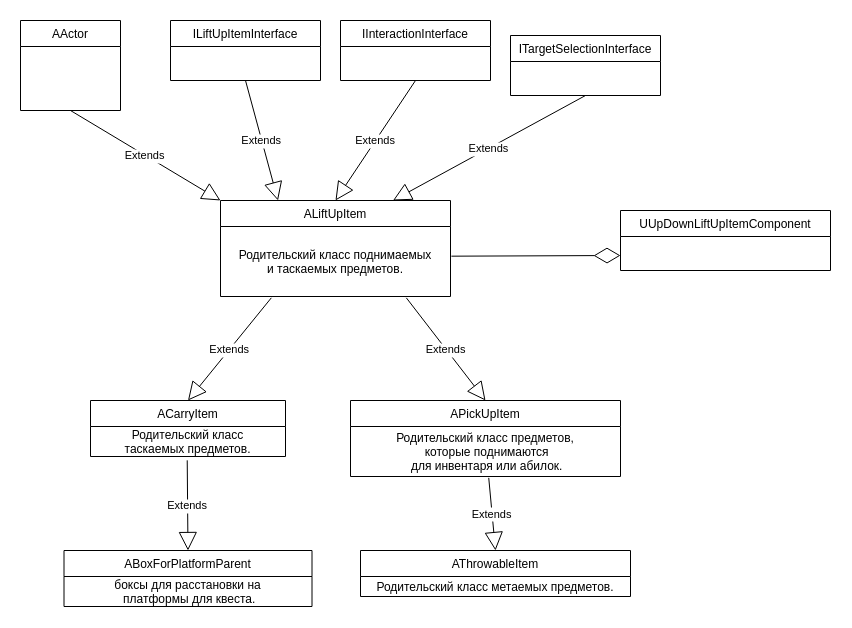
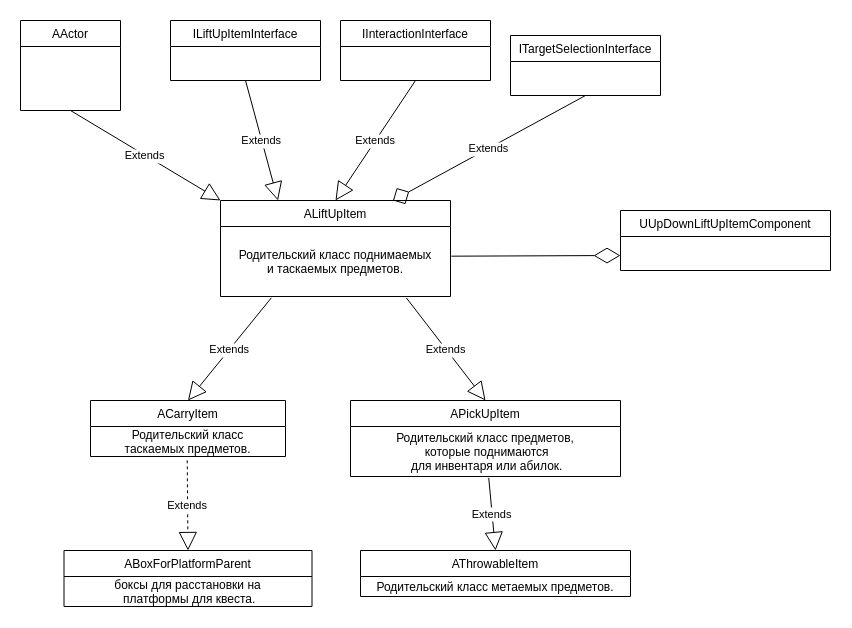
- <mxCell id="11" value="Extends" style="endArrow=block;endSize=16;endFill=0;startFill=1;anchorPointDirection=1;fixDash=0;metaEdit=0;entryX=0.75;entryY=0;entryDx=0;entryDy=0;fontStyle=0;exitX=0.5;exitY=1;exitDx=0;exitDy=0;" edge="1" parent="1" source="5" target="6"><mxGeometry width="160" relative="1" as="geometry"><mxPoint x="600" y="80" as="sourcePoint" /><mxPoint x="230" y="260.986" as="targetPoint" /></mxGeometry></mxCell>
+ <mxCell id="11" value="Extends" style="endArrow=diamond;endSize=16;endFill=0;startFill=1;anchorPointDirection=1;fixDash=0;metaEdit=0;entryX=0.75;entryY=0;entryDx=0;entryDy=0;fontStyle=0;exitX=0.5;exitY=1;exitDx=0;exitDy=0;" edge="1" parent="1" source="5" target="6"><mxGeometry width="160" relative="1" as="geometry"><mxPoint x="600" y="80" as="sourcePoint" /><mxPoint x="230" y="260.986" as="targetPoint" /></mxGeometry></mxCell>
- <mxCell id="20" value="Extends" style="endArrow=block;endSize=16;endFill=0;startFill=1;anchorPointDirection=1;fixDash=0;metaEdit=0;entryX=0.5;entryY=0;entryDx=0;entryDy=0;fontStyle=0;exitX=0.496;exitY=1.128;exitDx=0;exitDy=0;exitPerimeter=0;" edge="1" parent="1" source="13" target="18"><mxGeometry width="160" relative="1" as="geometry"><mxPoint x="292.87" y="390" as="sourcePoint" /><mxPoint x="290" y="490.986" as="targetPoint" /></mxGeometry></mxCell>
+ <mxCell id="20" value="Extends" style="endArrow=block;endSize=16;endFill=0;startFill=1;anchorPointDirection=1;fixDash=0;metaEdit=0;entryX=0.5;entryY=0;entryDx=0;entryDy=0;fontStyle=0;exitX=0.496;exitY=1.128;exitDx=0;exitDy=0;exitPerimeter=0;dashed=1;" edge="1" parent="1" source="13" target="18"><mxGeometry width="160" relative="1" as="geometry"><mxPoint x="292.87" y="390" as="sourcePoint" /><mxPoint x="290" y="490.986" as="targetPoint" /></mxGeometry></mxCell>
